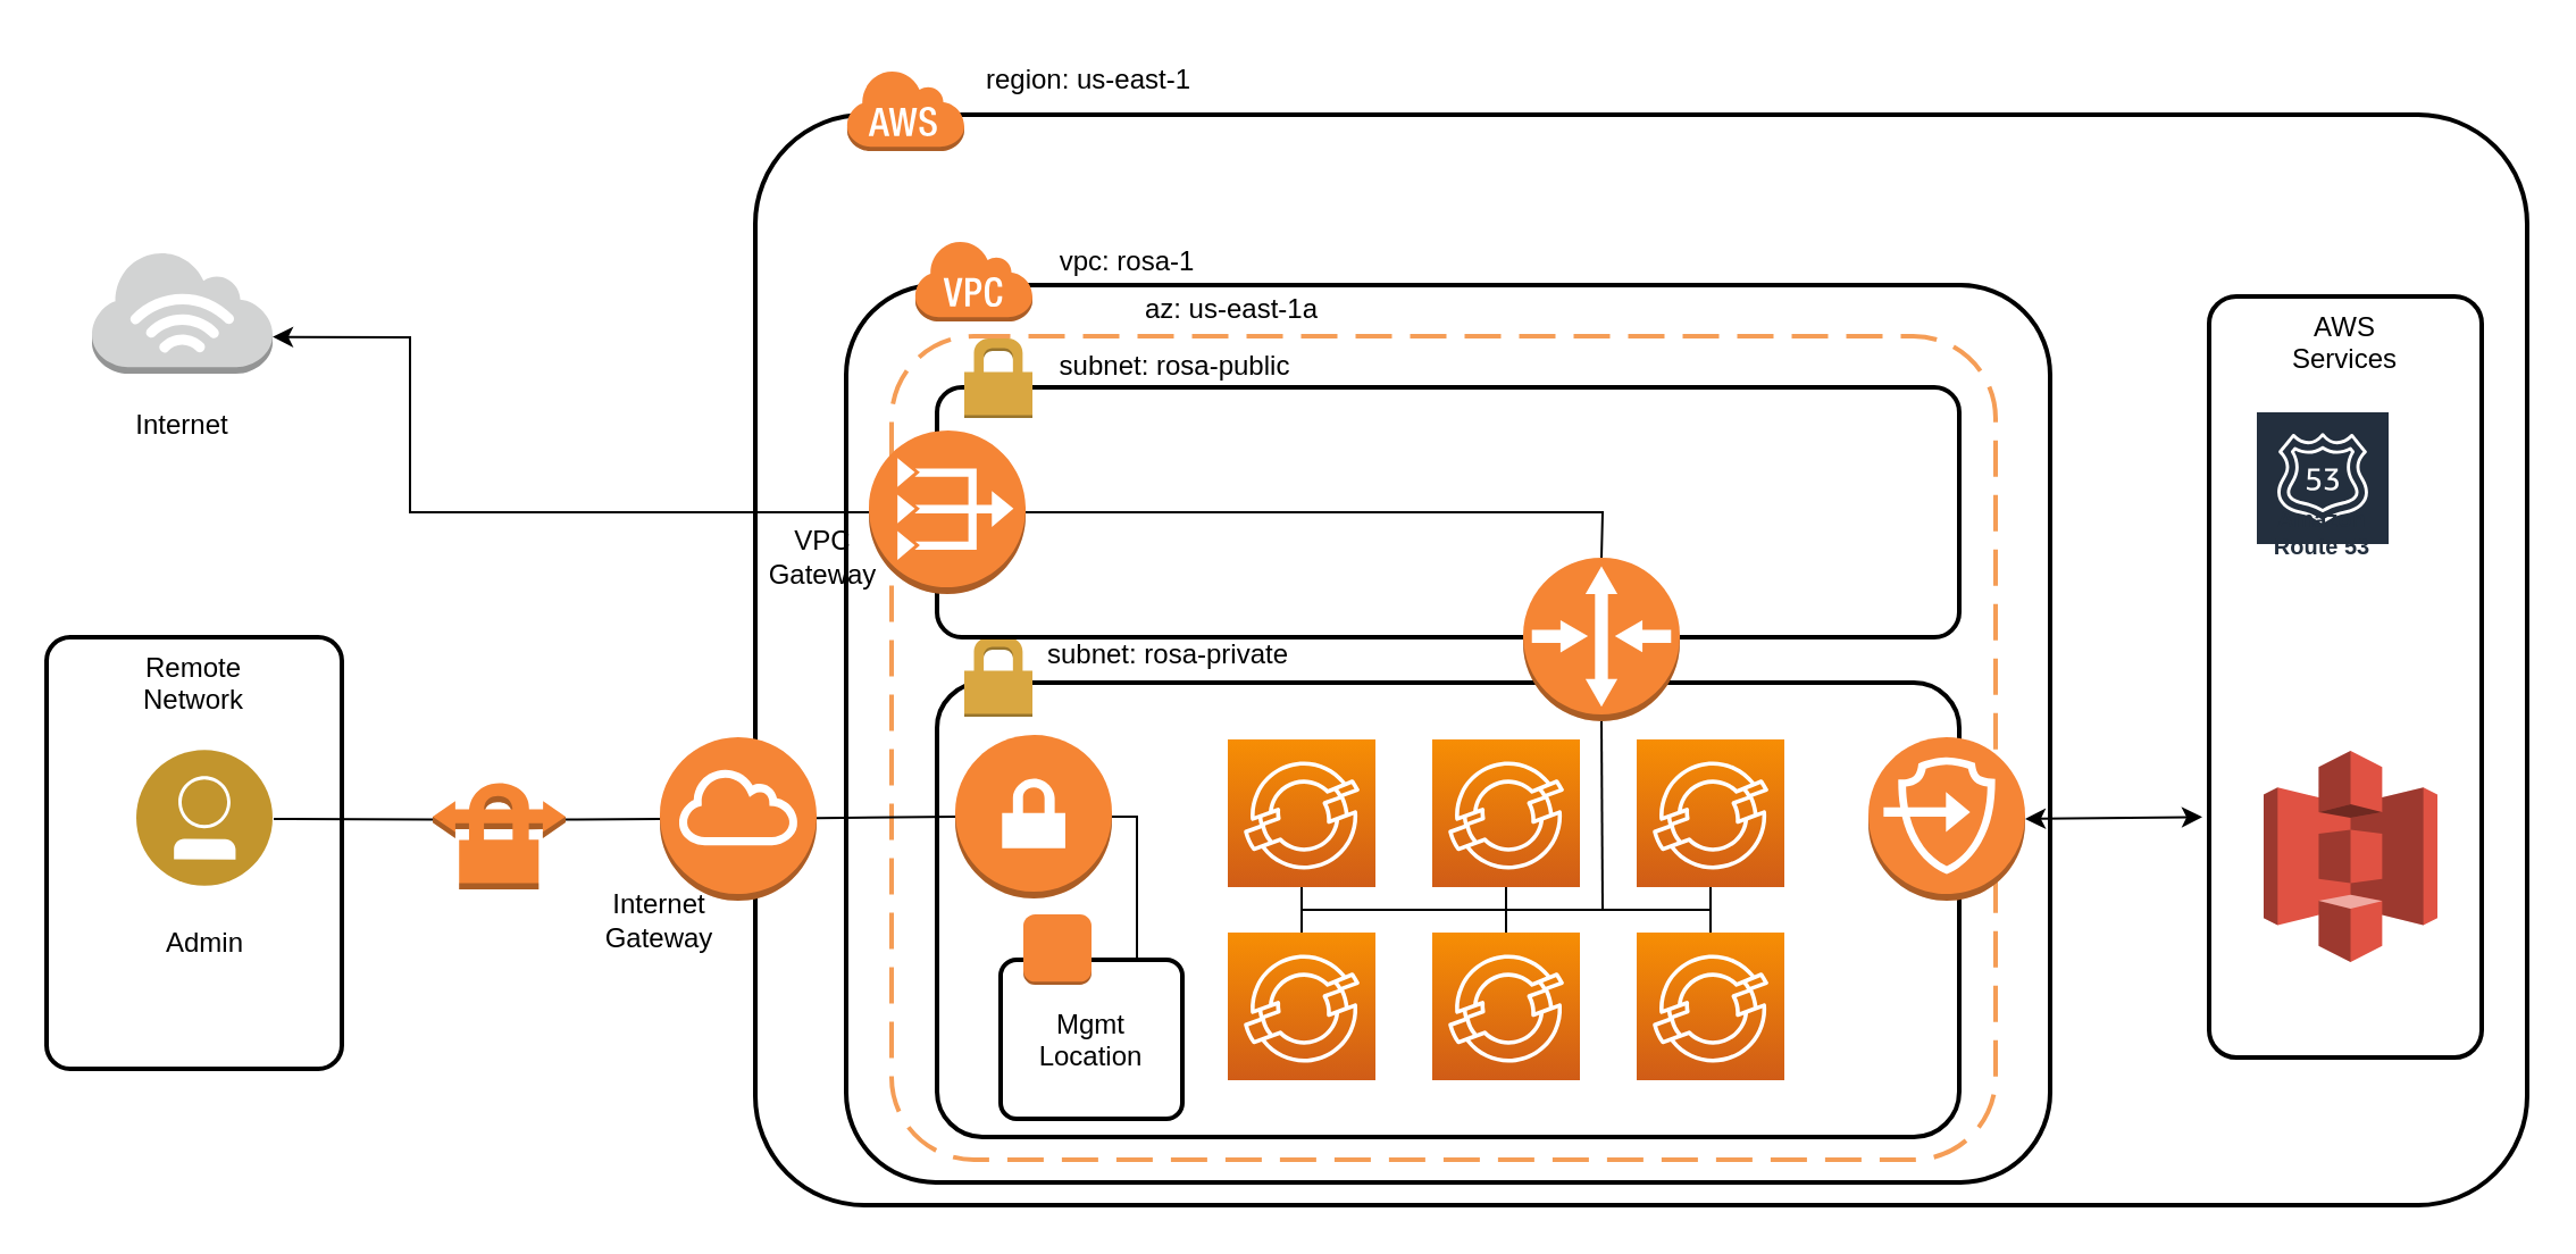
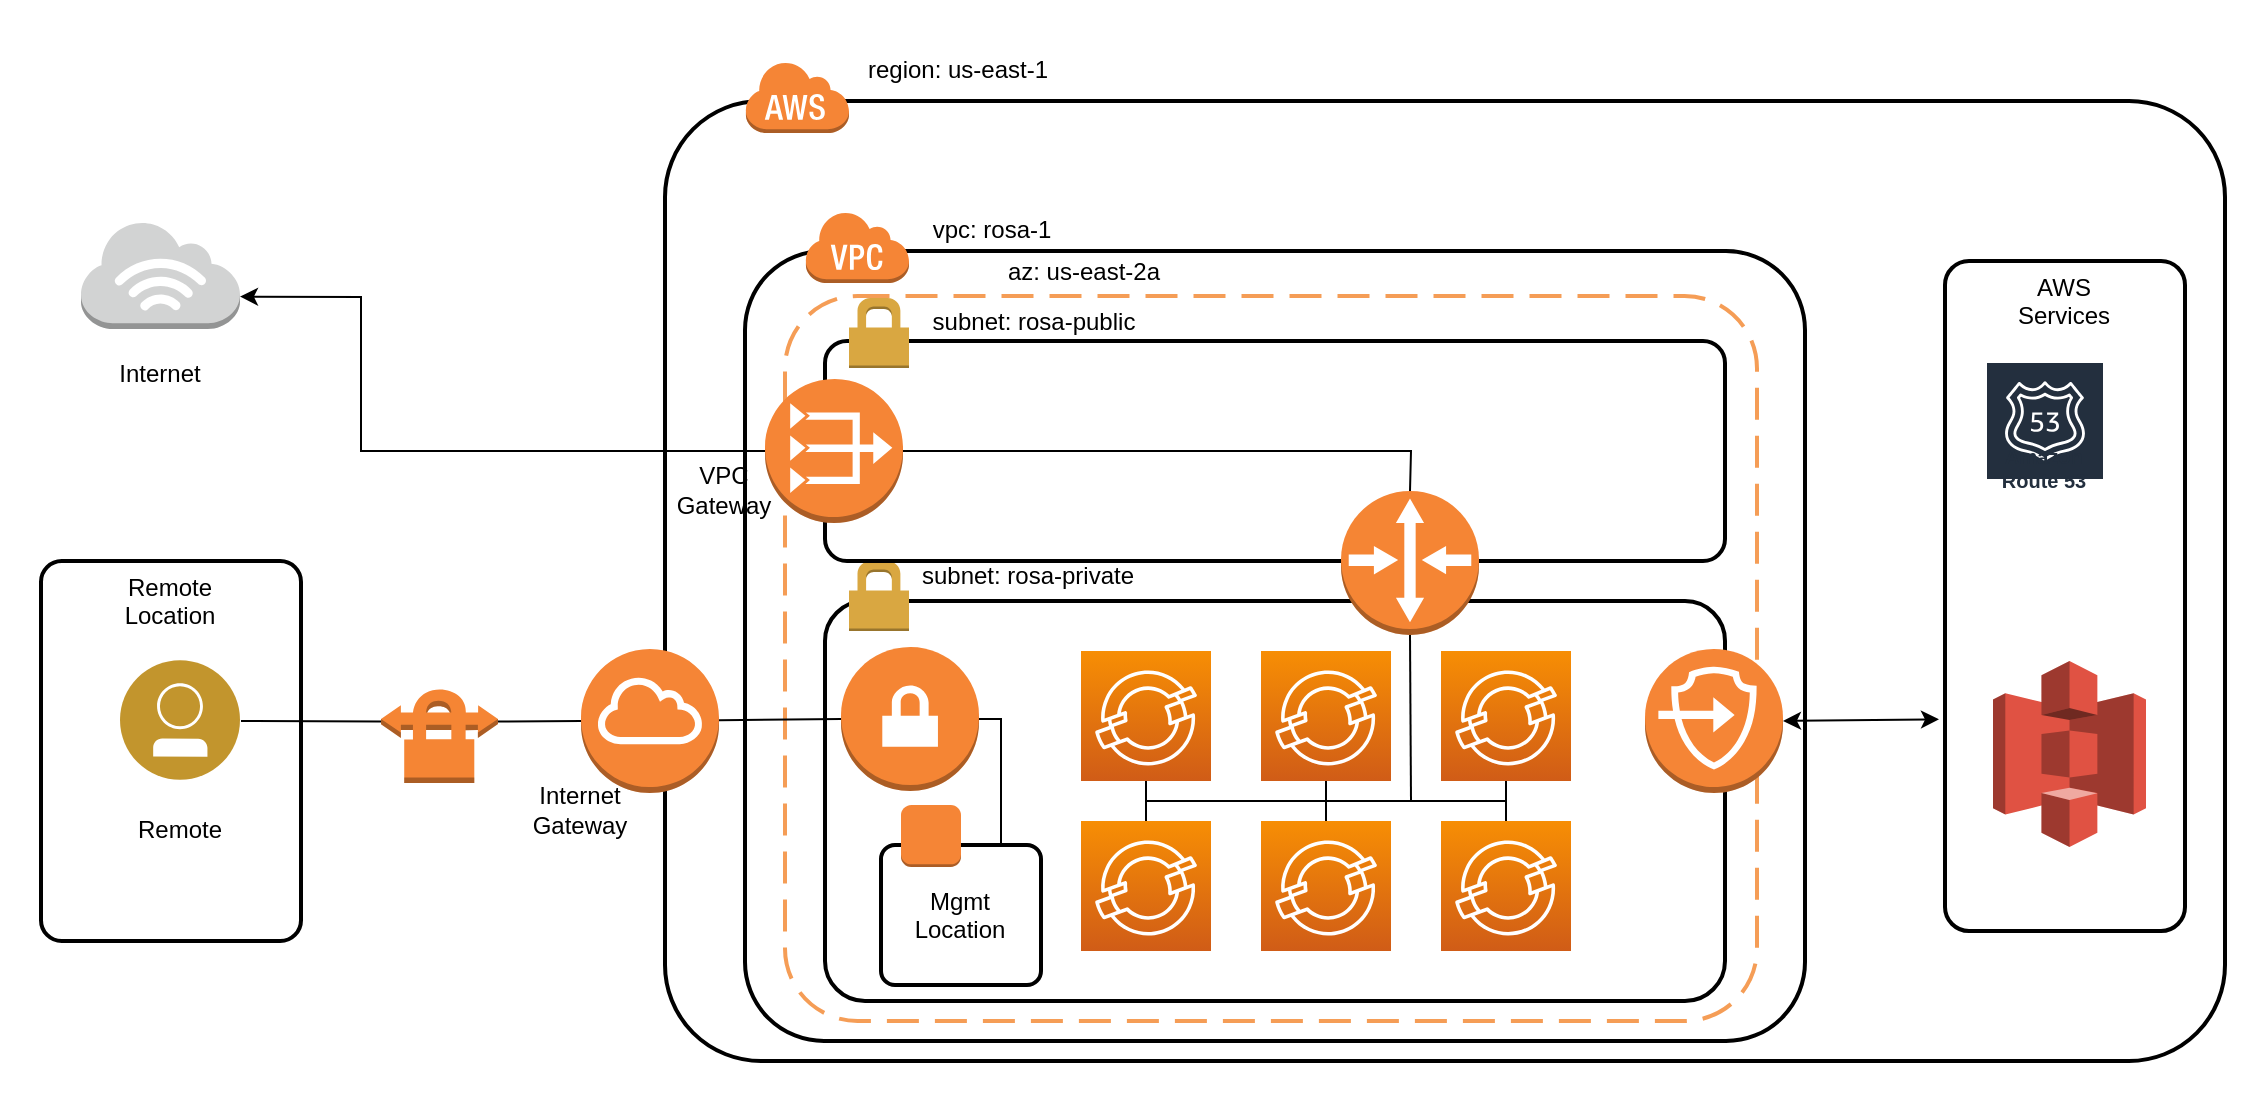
- <mxCell id="16" value="az: us-east-1a" style="text;html=1;strokeColor=none;fillColor=none;align=center;verticalAlign=middle;whiteSpace=wrap;rounded=0;" vertex="1" parent="9"><mxGeometry x="472" y="120.5" width="140" height="30" as="geometry" /></mxCell>
+ <mxCell id="16" value="az: us-east-2a" style="text;html=1;strokeColor=none;fillColor=none;align=center;verticalAlign=middle;whiteSpace=wrap;rounded=0;" vertex="1" parent="9"><mxGeometry x="472" y="120.5" width="140" height="30" as="geometry" /></mxCell>
- <mxCell id="4" value="Remote&#10;Network" style="rounded=1;arcSize=8;fillColor=none;gradientColor=none;strokeWidth=2;verticalAlign=top;" vertex="1" parent="1"><mxGeometry x="20" y="280" width="130" height="190" as="geometry" /></mxCell>
+ <mxCell id="4" value="Remote&#10;Location" style="rounded=1;arcSize=8;fillColor=none;gradientColor=none;strokeWidth=2;verticalAlign=top;" vertex="1" parent="1"><mxGeometry x="20" y="280" width="130" height="190" as="geometry" /></mxCell>
- <mxCell id="19" value="Admin" style="text;html=1;strokeColor=none;fillColor=none;align=center;verticalAlign=middle;whiteSpace=wrap;rounded=0;" vertex="1" parent="9"><mxGeometry x="60" y="400" width="60" height="30" as="geometry" /></mxCell>
+ <mxCell id="19" value="Remote" style="text;html=1;strokeColor=none;fillColor=none;align=center;verticalAlign=middle;whiteSpace=wrap;rounded=0;" vertex="1" parent="9"><mxGeometry x="60" y="400" width="60" height="30" as="geometry" /></mxCell>
